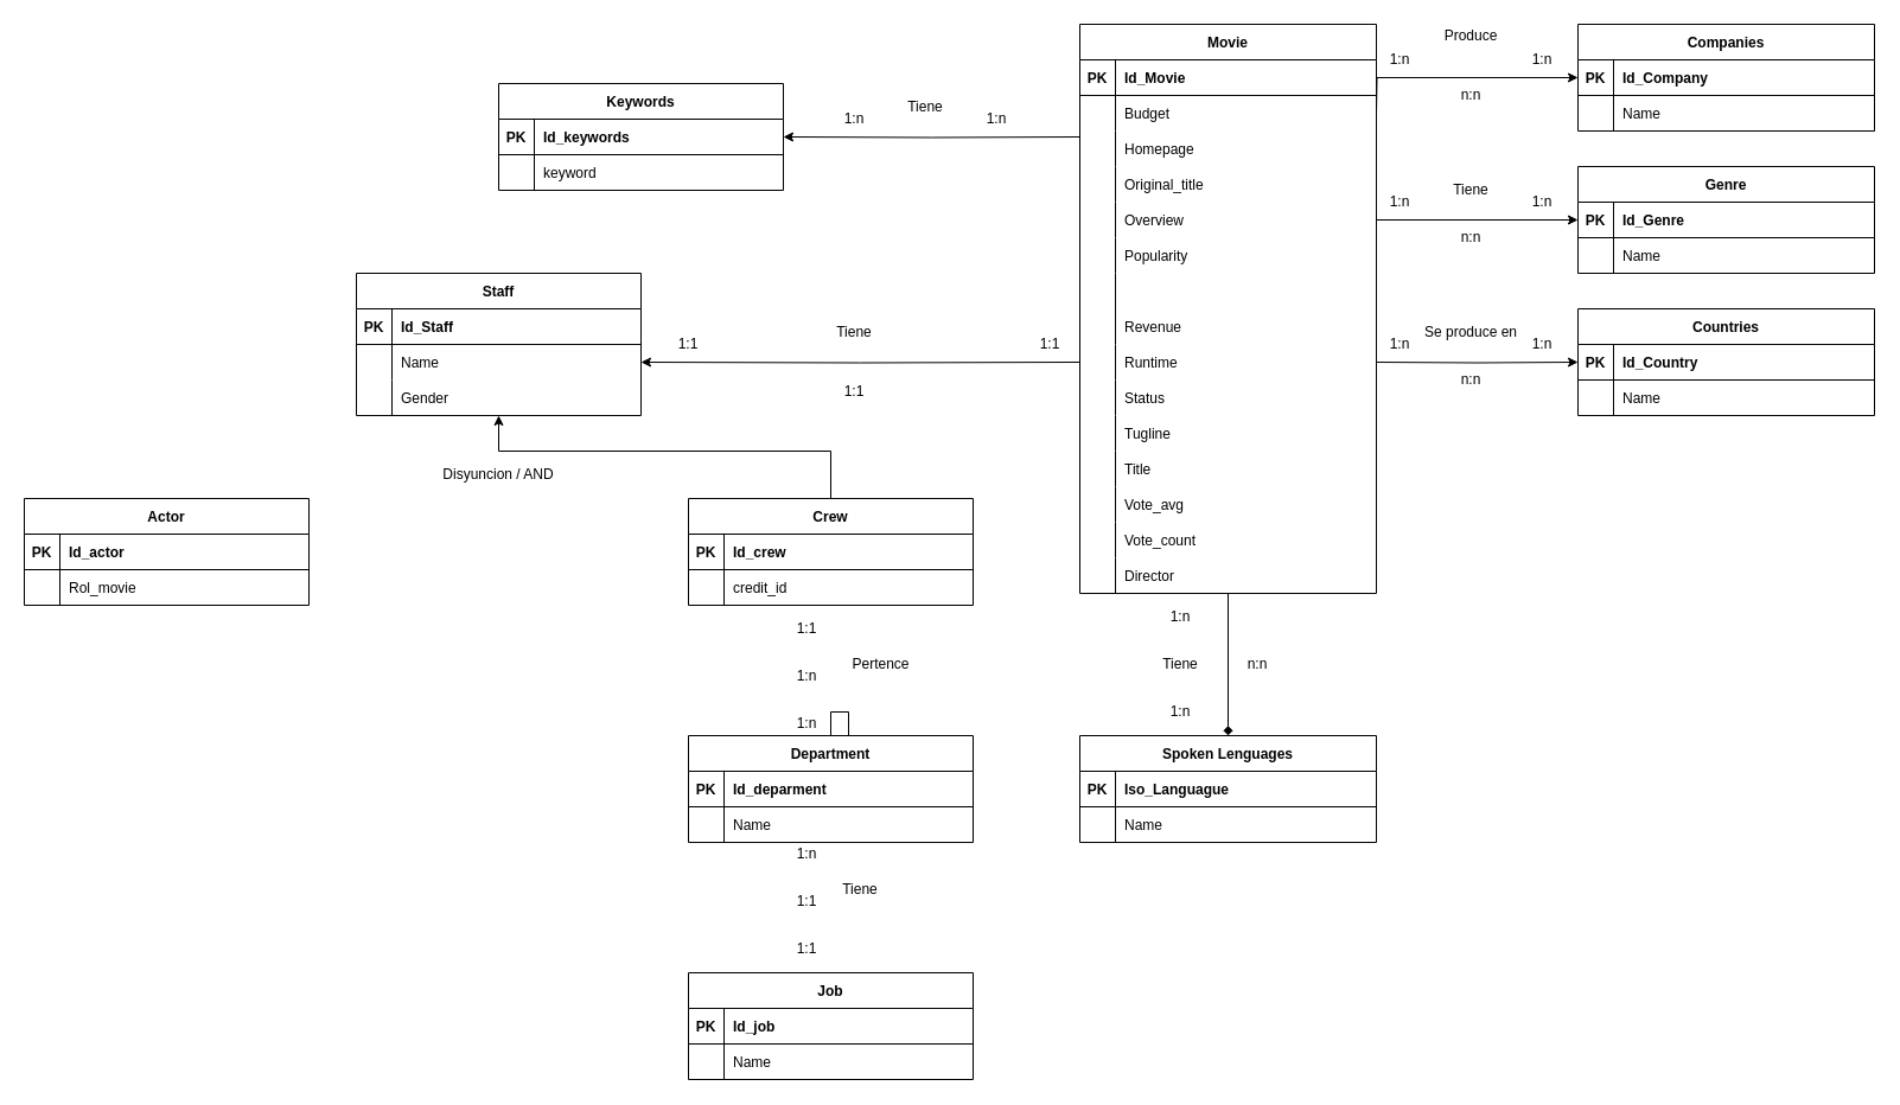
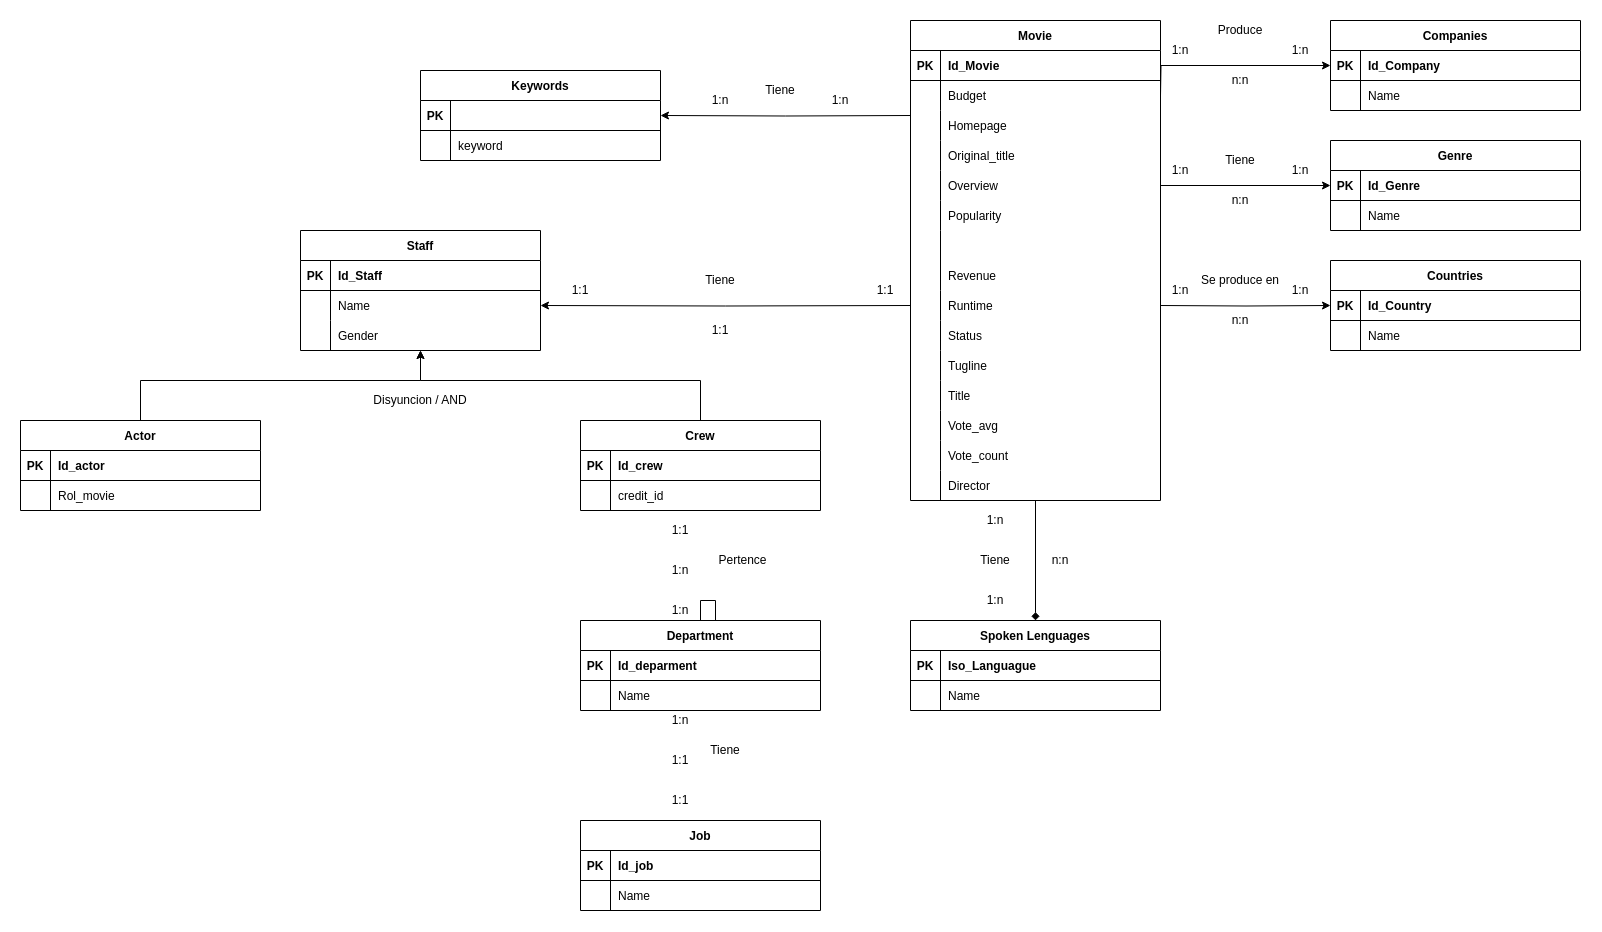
- <mxCell id="100" value="Id_keywords" style="shape=partialRectangle;overflow=hidden;connectable=0;fillColor=none;top=0;left=0;bottom=0;right=0;align=left;spacingLeft=6;fontStyle=1;" vertex="1" parent="98"><mxGeometry x="30" width="210" height="30" as="geometry"><mxRectangle width="210" height="30" as="alternateBounds" /></mxGeometry></mxCell>
+ <mxCell id="113" style="edgeStyle=orthogonalEdgeStyle;rounded=0;orthogonalLoop=1;jettySize=auto;html=1;entryX=0.5;entryY=1;entryDx=0;entryDy=0;exitX=0.5;exitY=0;exitDx=0;exitDy=0;" edge="1" parent="1" source="90" target="56"><mxGeometry relative="1" as="geometry"><Array as="points"><mxPoint x="140" y="380" /><mxPoint x="420" y="380" /></Array></mxGeometry></mxCell>
